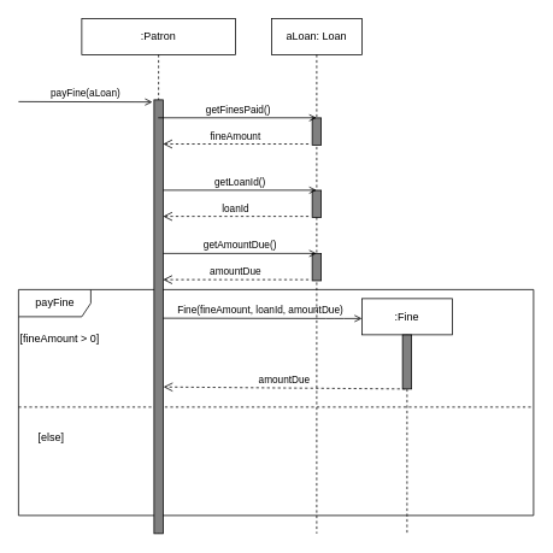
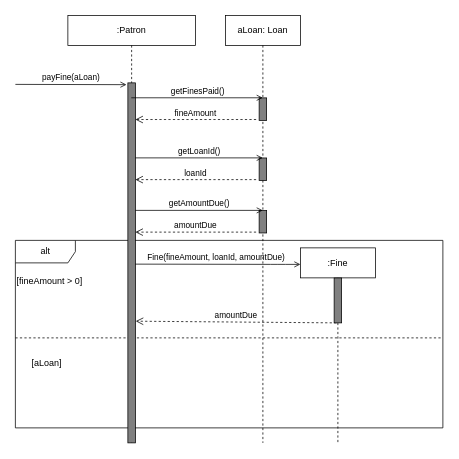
- <mxCell id="2" value="payFine" style="shape=umlFrame;tabWidth=110;tabHeight=30;tabPosition=left;html=1;boundedLbl=1;labelInHeader=1;width=80;height=30;fillColor=none;" parent="1" vertex="1"><mxGeometry x="20" y="320" width="570" height="250" as="geometry" /></mxCell>
+ <mxCell id="2" value="alt" style="shape=umlFrame;tabWidth=110;tabHeight=30;tabPosition=left;html=1;boundedLbl=1;labelInHeader=1;width=80;height=30;fillColor=none;" parent="1" vertex="1"><mxGeometry x="20" y="320" width="570" height="250" as="geometry" /></mxCell>
- <mxCell id="4" value="[else]" style="line;strokeWidth=1;dashed=1;labelPosition=center;verticalLabelPosition=bottom;align=left;verticalAlign=top;spacingLeft=20;spacingTop=15;fillColor=none;" parent="2" vertex="1"><mxGeometry y="125" width="570" height="10" as="geometry" /></mxCell>
+ <mxCell id="4" value="[aLoan]" style="line;strokeWidth=1;dashed=1;labelPosition=center;verticalLabelPosition=bottom;align=left;verticalAlign=top;spacingLeft=20;spacingTop=15;fillColor=none;" parent="2" vertex="1"><mxGeometry y="125" width="570" height="10" as="geometry" /></mxCell>
